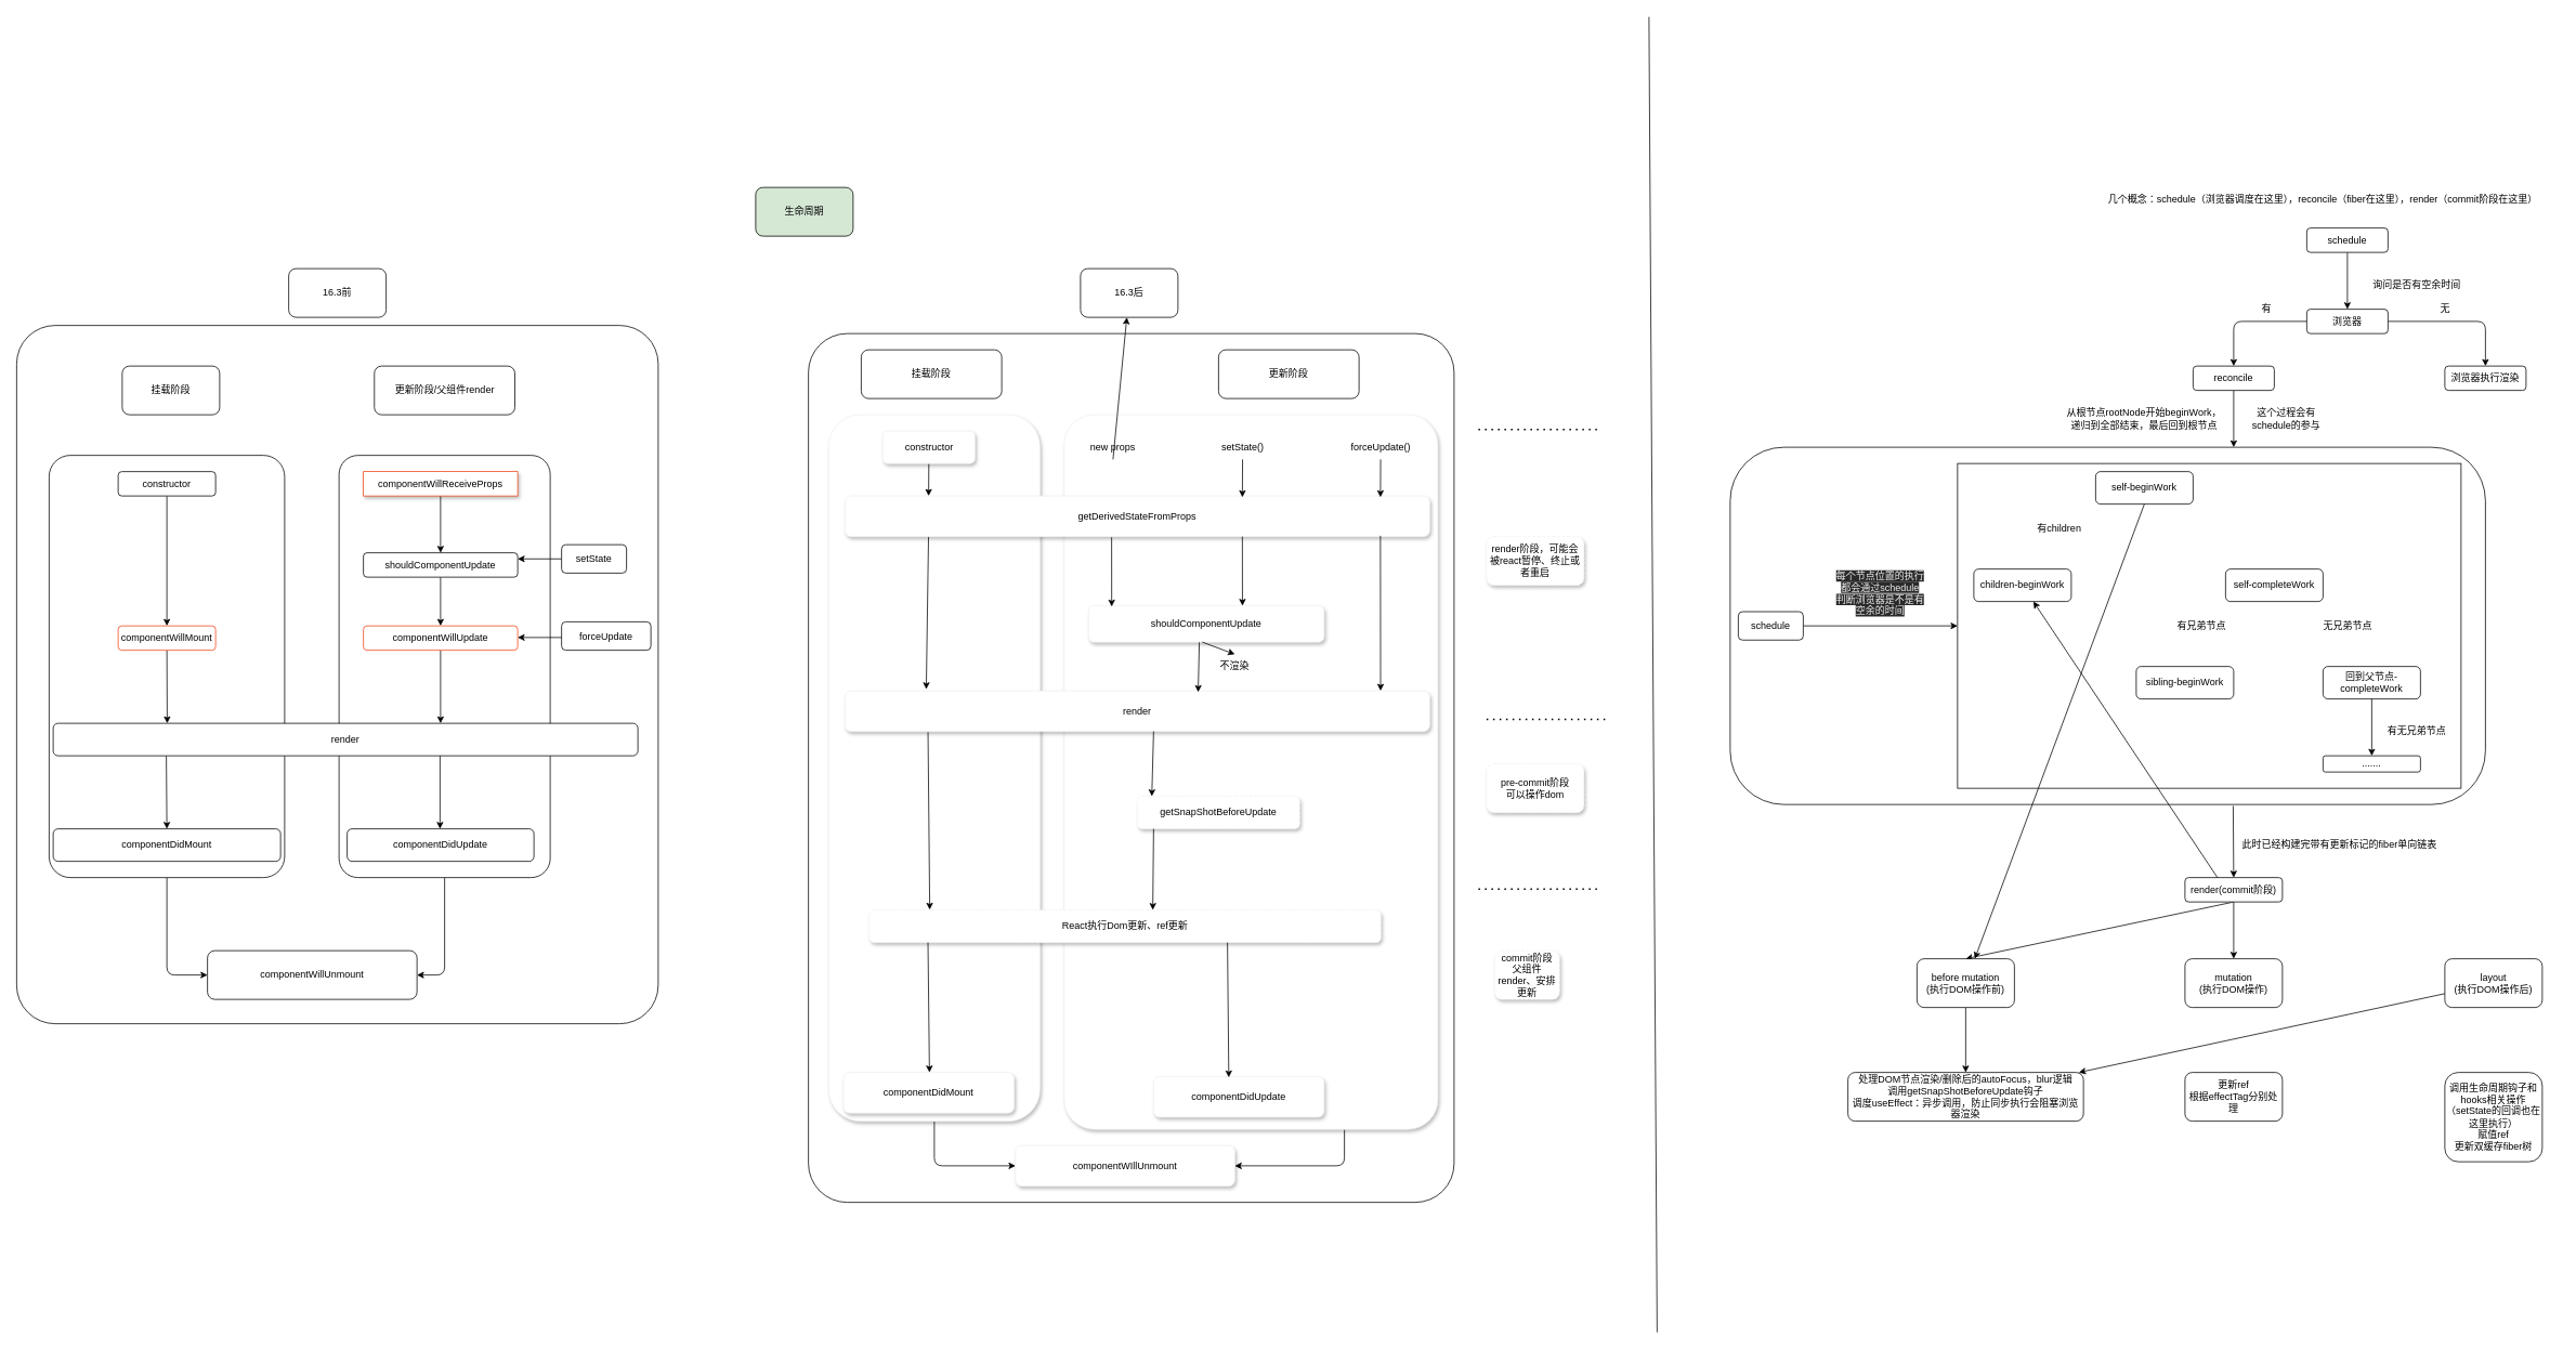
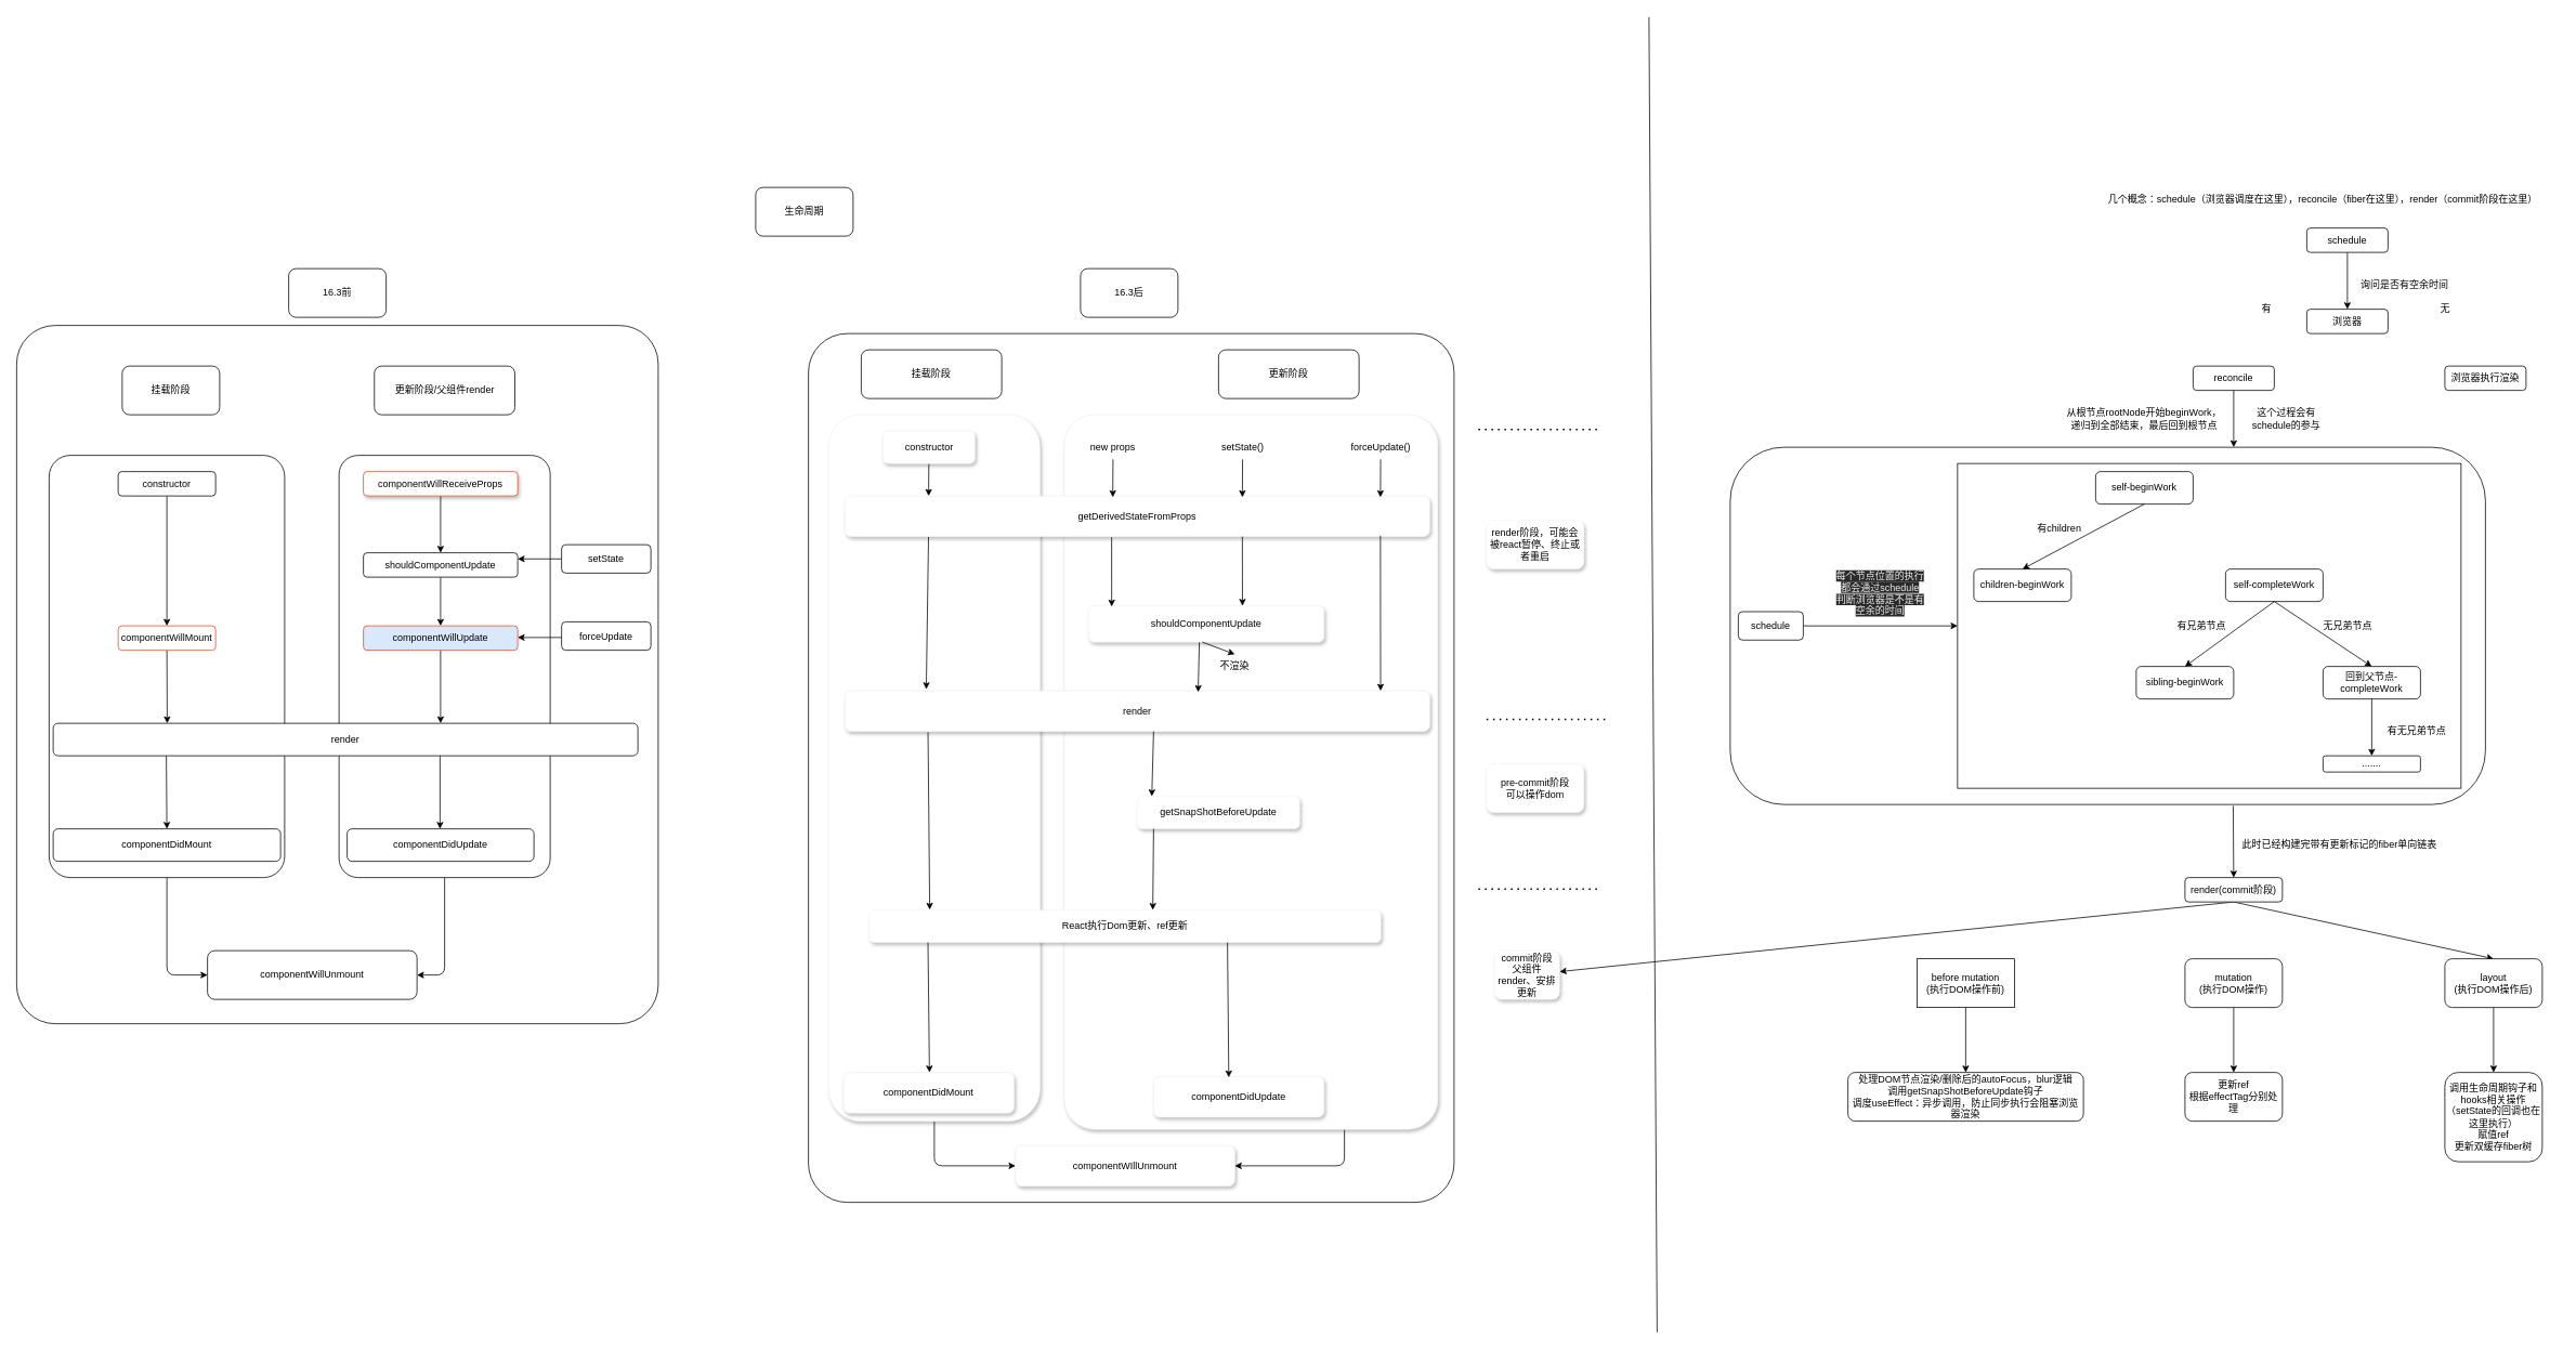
- <mxCell id="51" value="生命周期" style="rounded=1;whiteSpace=wrap;html=1;fillColor=#d5e8d4;" vertex="1" parent="1"><mxGeometry x="930" y="230" width="120" height="60" as="geometry" /></mxCell>
+ <mxCell id="51" value="生命周期" style="rounded=1;whiteSpace=wrap;html=1;" vertex="1" parent="1"><mxGeometry x="930" y="230" width="120" height="60" as="geometry" /></mxCell>
- <mxCell id="10" value="询问是否有空余时间" style="text;html=1;align=center;verticalAlign=middle;resizable=0;points=[];autosize=1;strokeColor=none;fillColor=none;" parent="1" vertex="1"><mxGeometry x="2915" y="340" width="120" height="20" as="geometry" /></mxCell>
+ <mxCell id="10" value="询问是否有空余时间" style="text;html=1;align=center;verticalAlign=middle;resizable=0;points=[];autosize=1;strokeColor=none;fillColor=none;" parent="1" vertex="1"><mxGeometry x="2900" y="340" width="120" height="20" as="geometry" /></mxCell>
- <mxCell id="8" style="edgeStyle=none;html=1;exitX=0;exitY=0.5;exitDx=0;exitDy=0;entryX=0.5;entryY=0;entryDx=0;entryDy=0;" parent="1" source="9" target="14" edge="1"><mxGeometry relative="1" as="geometry"><Array as="points"><mxPoint x="2750" y="395" /></Array></mxGeometry></mxCell>
- <mxCell id="7" style="edgeStyle=none;html=1;exitX=1;exitY=0.5;exitDx=0;exitDy=0;entryX=0.5;entryY=0;entryDx=0;entryDy=0;" parent="1" source="9" target="11" edge="1"><mxGeometry relative="1" as="geometry"><Array as="points"><mxPoint x="3060" y="395" /></Array></mxGeometry></mxCell>
- <mxCell id="96" style="edgeStyle=none;html=1;exitX=0.5;exitY=1;exitDx=0;exitDy=0;" edge="1" parent="1" source="97" target="53"><mxGeometry relative="1" as="geometry" /></mxCell>
+ <mxCell id="96" style="edgeStyle=none;html=1;exitX=0.5;exitY=1;exitDx=0;exitDy=0;entryX=0.458;entryY=0.031;entryDx=0;entryDy=0;entryPerimeter=0;" edge="1" parent="1" source="97" target="94"><mxGeometry relative="1" as="geometry" /></mxCell>
- <mxCell id="80" value="componentWillReceiveProps" style="whiteSpace=wrap;html=1;strokeColor=#F0451A;shadow=1;rounded=0;" vertex="1" parent="1"><mxGeometry x="447" y="580" width="190" height="30" as="geometry" /></mxCell>
+ <mxCell id="80" value="componentWillReceiveProps" style="rounded=1;whiteSpace=wrap;html=1;strokeColor=#F0451A;shadow=1;" vertex="1" parent="1"><mxGeometry x="447" y="580" width="190" height="30" as="geometry" /></mxCell>
- <mxCell id="76" value="setState" style="rounded=1;whiteSpace=wrap;html=1;" vertex="1" parent="1"><mxGeometry x="691" y="670" width="80" height="35" as="geometry" /></mxCell>
+ <mxCell id="76" value="setState" style="rounded=1;whiteSpace=wrap;html=1;" vertex="1" parent="1"><mxGeometry x="691" y="670" width="110" height="35" as="geometry" /></mxCell>
- <mxCell id="119" value="render阶段，可能会被react暂停、终止或者重启" style="dashed=1;rounded=1;whiteSpace=wrap;html=1;shadow=1;strokeColor=#F0F0F0;" vertex="1" parent="1"><mxGeometry x="1830" y="660" width="120" height="60" as="geometry" /></mxCell>
+ <mxCell id="119" value="render阶段，可能会被react暂停、终止或者重启" style="dashed=1;rounded=1;whiteSpace=wrap;html=1;shadow=1;strokeColor=#F0F0F0;" vertex="1" parent="1"><mxGeometry x="1830" y="640" width="120" height="60" as="geometry" /></mxCell>
+ <mxCell id="23" style="edgeStyle=none;html=1;exitX=0.5;exitY=1;exitDx=0;exitDy=0;entryX=0.5;entryY=0;entryDx=0;entryDy=0;" parent="16" source="21" target="22" edge="1"><mxGeometry relative="1" as="geometry" /></mxCell>
+ <mxCell id="25" style="edgeStyle=none;html=1;exitX=0.5;exitY=1;exitDx=0;exitDy=0;entryX=0.5;entryY=0;entryDx=0;entryDy=0;" parent="16" source="21" target="26" edge="1"><mxGeometry relative="1" as="geometry"><mxPoint x="600" y="160" as="sourcePoint" /></mxGeometry></mxCell>
- <mxCell id="71" value="componentWillUpdate" style="rounded=1;whiteSpace=wrap;html=1;strokeColor=#F0451A;" vertex="1" parent="1"><mxGeometry x="447" y="770" width="190" height="30" as="geometry" /></mxCell>
+ <mxCell id="71" value="componentWillUpdate" style="rounded=1;whiteSpace=wrap;html=1;strokeColor=#F0451A;fillColor=#dae8fc;" vertex="1" parent="1"><mxGeometry x="447" y="770" width="190" height="30" as="geometry" /></mxCell>
- <mxCell id="19" style="edgeStyle=none;html=1;exitX=0.5;exitY=1;exitDx=0;exitDy=0;" parent="16" source="17" target="43" edge="1"><mxGeometry relative="1" as="geometry" /></mxCell>
+ <mxCell id="19" style="edgeStyle=none;html=1;exitX=0.5;exitY=1;exitDx=0;exitDy=0;entryX=0.5;entryY=0;entryDx=0;entryDy=0;" parent="16" source="17" target="18" edge="1"><mxGeometry relative="1" as="geometry" /></mxCell>
- <mxCell id="38" style="edgeStyle=none;html=1;exitX=0.5;exitY=1;exitDx=0;exitDy=0;" parent="1" source="39" target="18" edge="1"><mxGeometry relative="1" as="geometry" /></mxCell>
+ <mxCell id="38" style="edgeStyle=none;html=1;exitX=0.5;exitY=1;exitDx=0;exitDy=0;entryX=0.5;entryY=0;entryDx=0;entryDy=0;" parent="1" source="39" target="47" edge="1"><mxGeometry relative="1" as="geometry" /></mxCell>
- <mxCell id="36" style="edgeStyle=none;html=1;exitX=0.5;exitY=1;exitDx=0;exitDy=0;entryX=0.5;entryY=0;entryDx=0;entryDy=0;" parent="1" source="39" target="43" edge="1"><mxGeometry relative="1" as="geometry" /></mxCell>
+ <mxCell id="36" style="edgeStyle=none;html=1;exitX=0.5;exitY=1;exitDx=0;exitDy=0;" parent="1" source="39" target="121" edge="1"><mxGeometry relative="1" as="geometry" /></mxCell>
- <mxCell id="37" style="edgeStyle=none;html=1;exitX=0.5;exitY=1;exitDx=0;exitDy=0;entryX=0.5;entryY=0;entryDx=0;entryDy=0;" parent="1" source="39" target="45" edge="1"><mxGeometry relative="1" as="geometry" /></mxCell>
- <mxCell id="43" value="before mutation&lt;br&gt;(执行DOM操作前)" style="rounded=1;whiteSpace=wrap;html=1;" parent="1" vertex="1"><mxGeometry x="2360" y="1180" width="120" height="60" as="geometry" /></mxCell>
+ <mxCell id="43" value="before mutation&lt;br&gt;(执行DOM操作前)" style="whiteSpace=wrap;html=1;rounded=0;" parent="1" vertex="1"><mxGeometry x="2360" y="1180" width="120" height="60" as="geometry" /></mxCell>
- <mxCell id="46" value="" style="edgeStyle=none;html=1;" parent="1" source="47" target="48" edge="1"><mxGeometry relative="1" as="geometry" /></mxCell>
+ <mxCell id="46" value="" style="edgeStyle=none;html=1;" parent="1" source="47" target="50" edge="1"><mxGeometry relative="1" as="geometry" /></mxCell>
+ <mxCell id="44" value="" style="edgeStyle=none;html=1;" parent="1" source="45" target="49" edge="1"><mxGeometry relative="1" as="geometry" /></mxCell>
